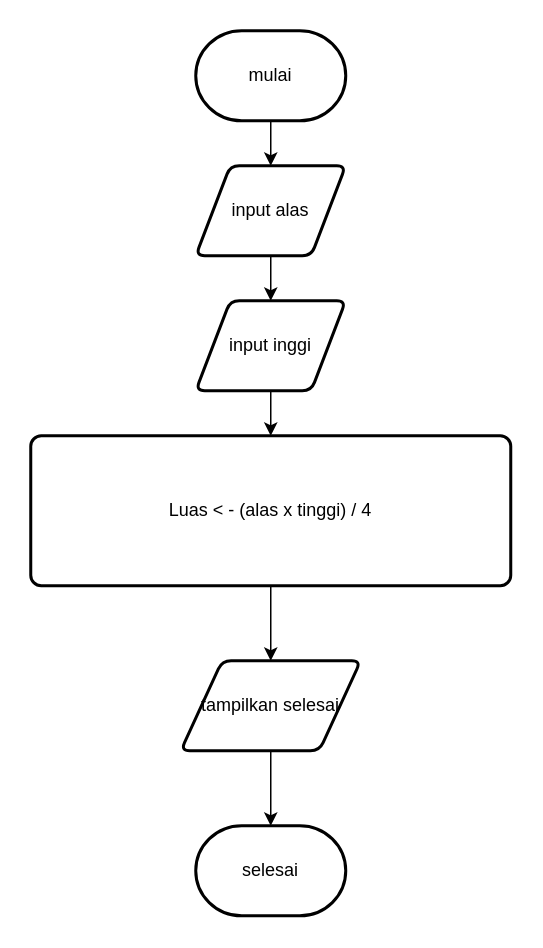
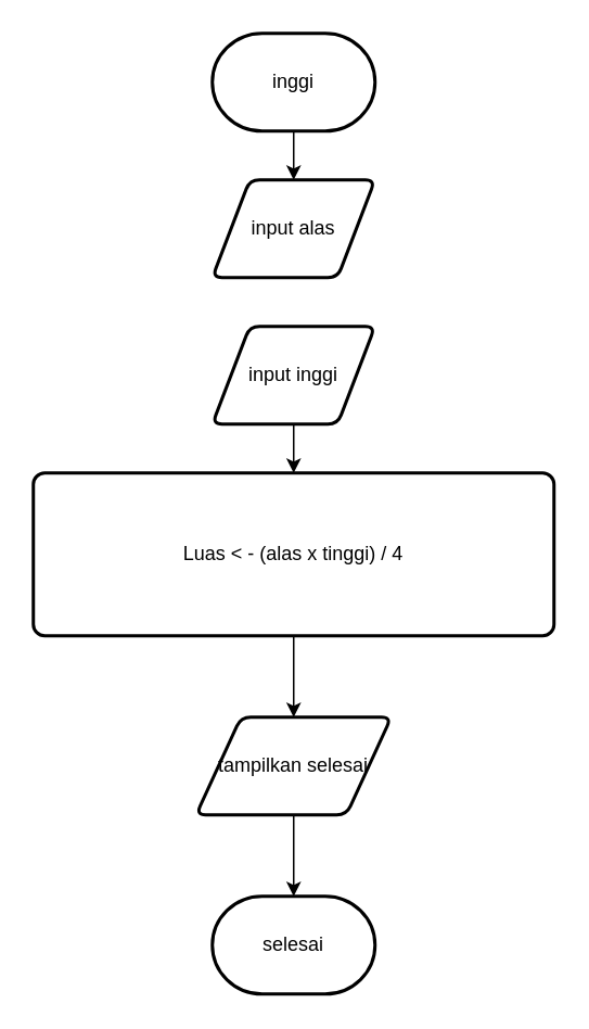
- <mxCell id="3" value="mulai" style="strokeWidth=2;html=1;shape=mxgraph.flowchart.terminator;whiteSpace=wrap;" vertex="1" parent="1"><mxGeometry x="130" y="20" width="100" height="60" as="geometry" /></mxCell>
+ <mxCell id="3" value="inggi" style="strokeWidth=2;html=1;shape=mxgraph.flowchart.terminator;whiteSpace=wrap;" vertex="1" parent="1"><mxGeometry x="130" y="20" width="100" height="60" as="geometry" /></mxCell>
- <mxCell id="4" style="edgeStyle=orthogonalEdgeStyle;rounded=0;orthogonalLoop=1;jettySize=auto;html=1;exitX=0.5;exitY=1;exitDx=0;exitDy=0;entryX=0.5;entryY=0;entryDx=0;entryDy=0;" edge="1" parent="1" source="5" target="7"><mxGeometry relative="1" as="geometry" /></mxCell>
